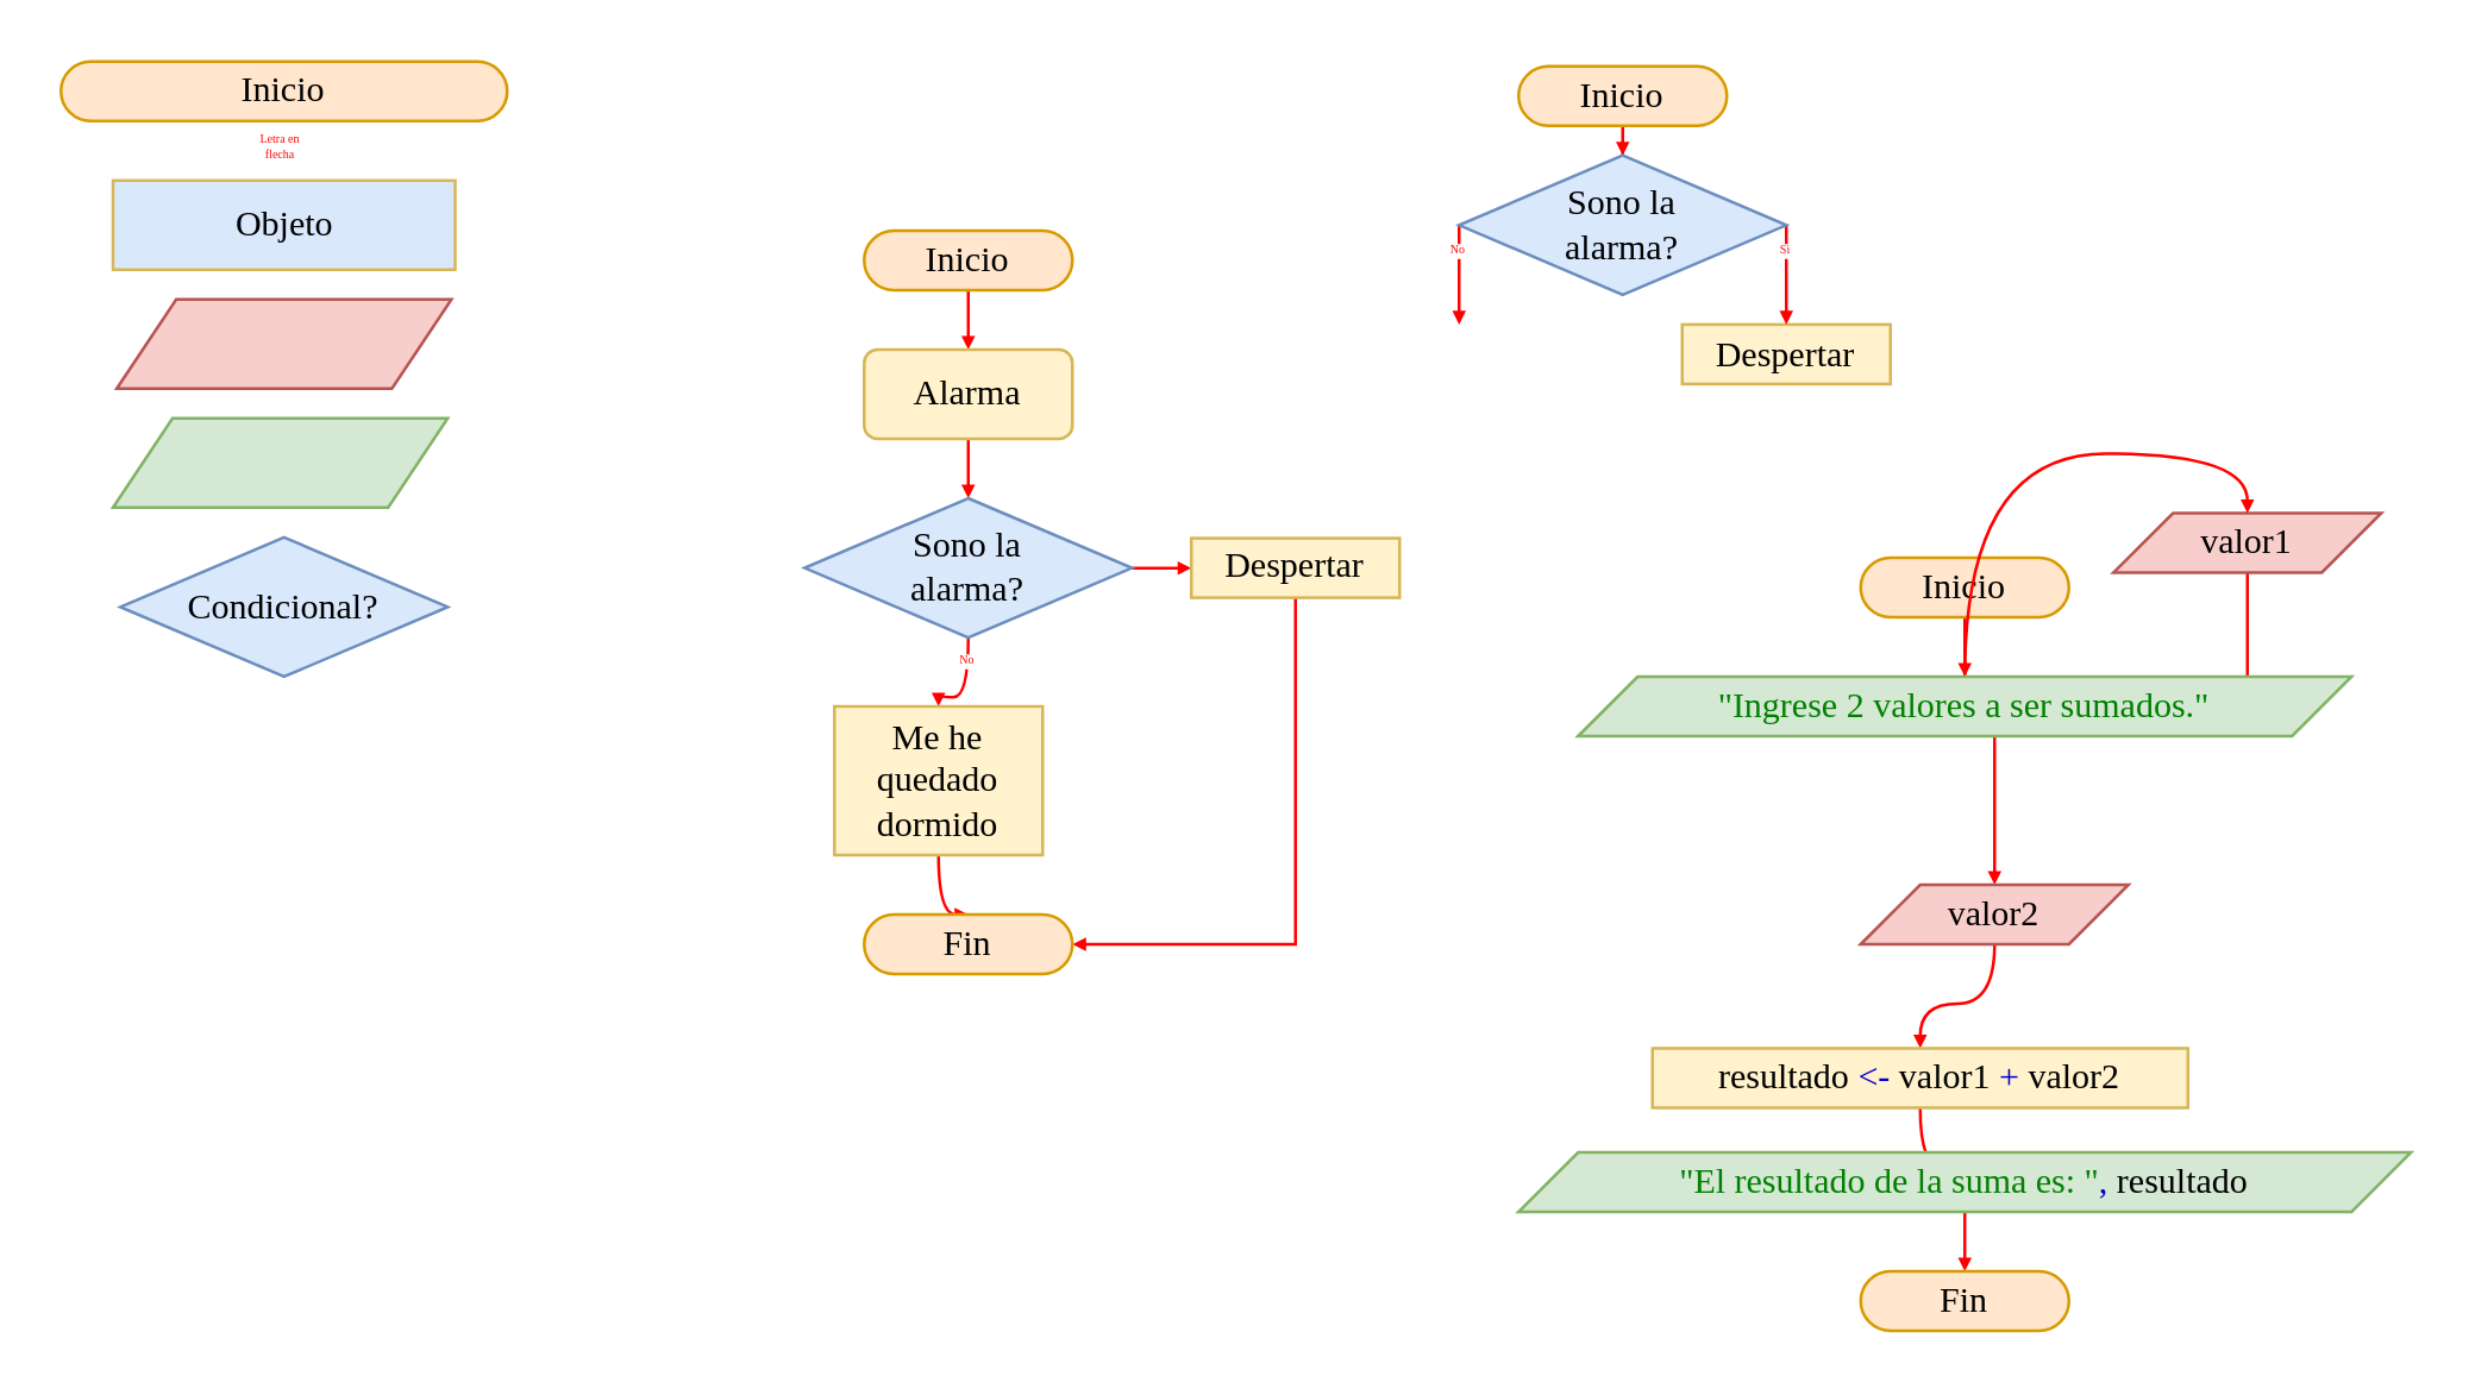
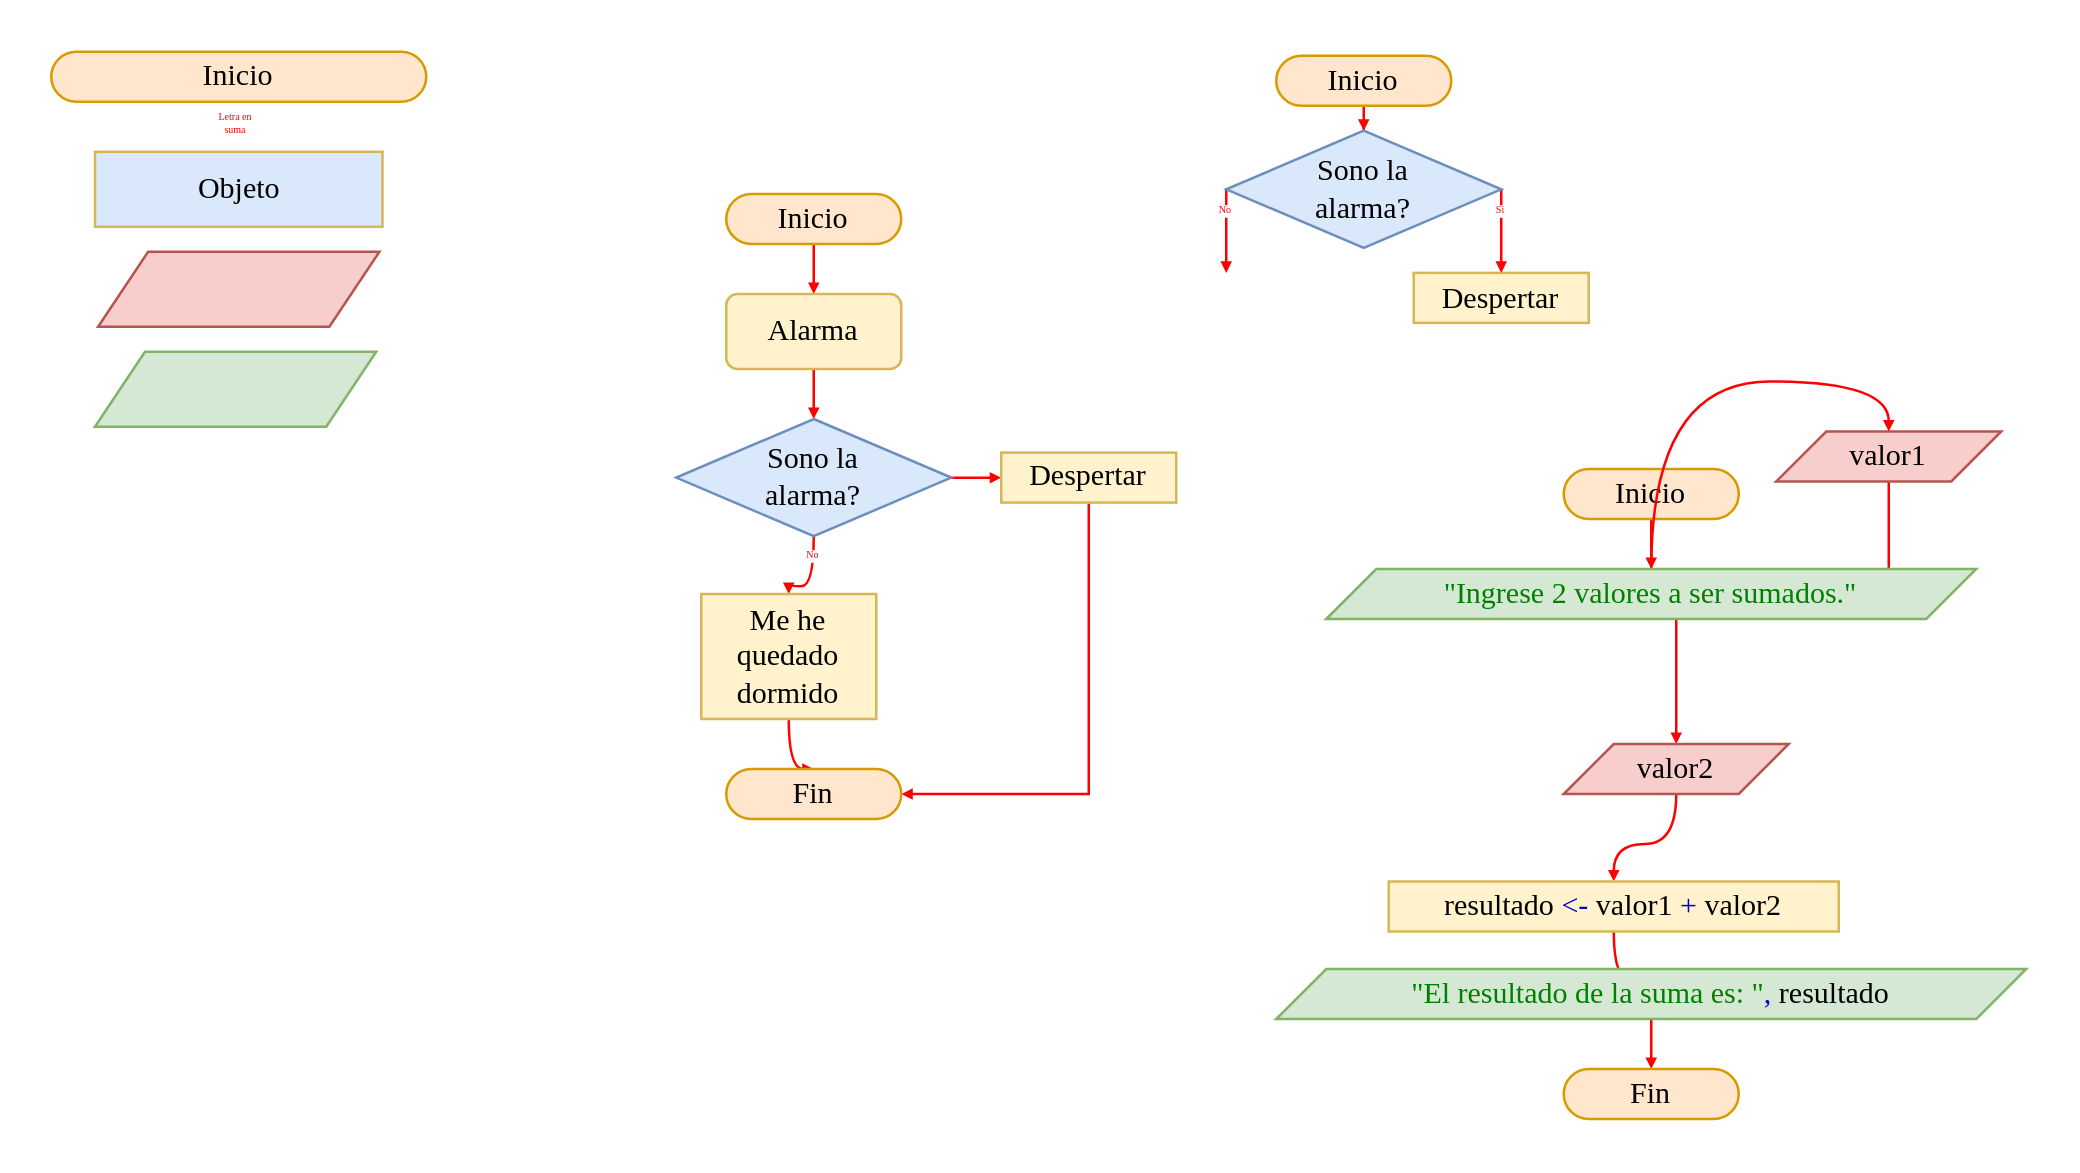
- <mxCell id="20" value="&lt;font face=&quot;Renogare&quot;&gt;Letra en flecha&lt;/font&gt;" style="text;html=1;align=center;verticalAlign=middle;whiteSpace=wrap;rounded=0;fontFamily=Helvetica;fontSize=4;fontColor=#FF0000;labelBackgroundColor=default;" vertex="1" parent="1"><mxGeometry x="83.75" y="43.56" width="20" height="10" as="geometry" /></mxCell>
+ <mxCell id="20" value="&lt;font face=&quot;Renogare&quot;&gt;Letra en suma&lt;/font&gt;" style="text;html=1;align=center;verticalAlign=middle;whiteSpace=wrap;rounded=0;fontFamily=Helvetica;fontSize=4;fontColor=#FF0000;labelBackgroundColor=default;" vertex="1" parent="1"><mxGeometry x="83.75" y="43.56" width="20" height="10" as="geometry" /></mxCell>
- <mxCell id="4" value="&lt;div&gt;Condicional?&lt;/div&gt;" style="rhombus;whiteSpace=wrap;html=1;fillColor=#dae8fc;strokeColor=#6c8ebf;fontFamily=Renogare;" vertex="1" parent="1"><mxGeometry x="40" y="180.12" width="110" height="46.88" as="geometry" /></mxCell>
